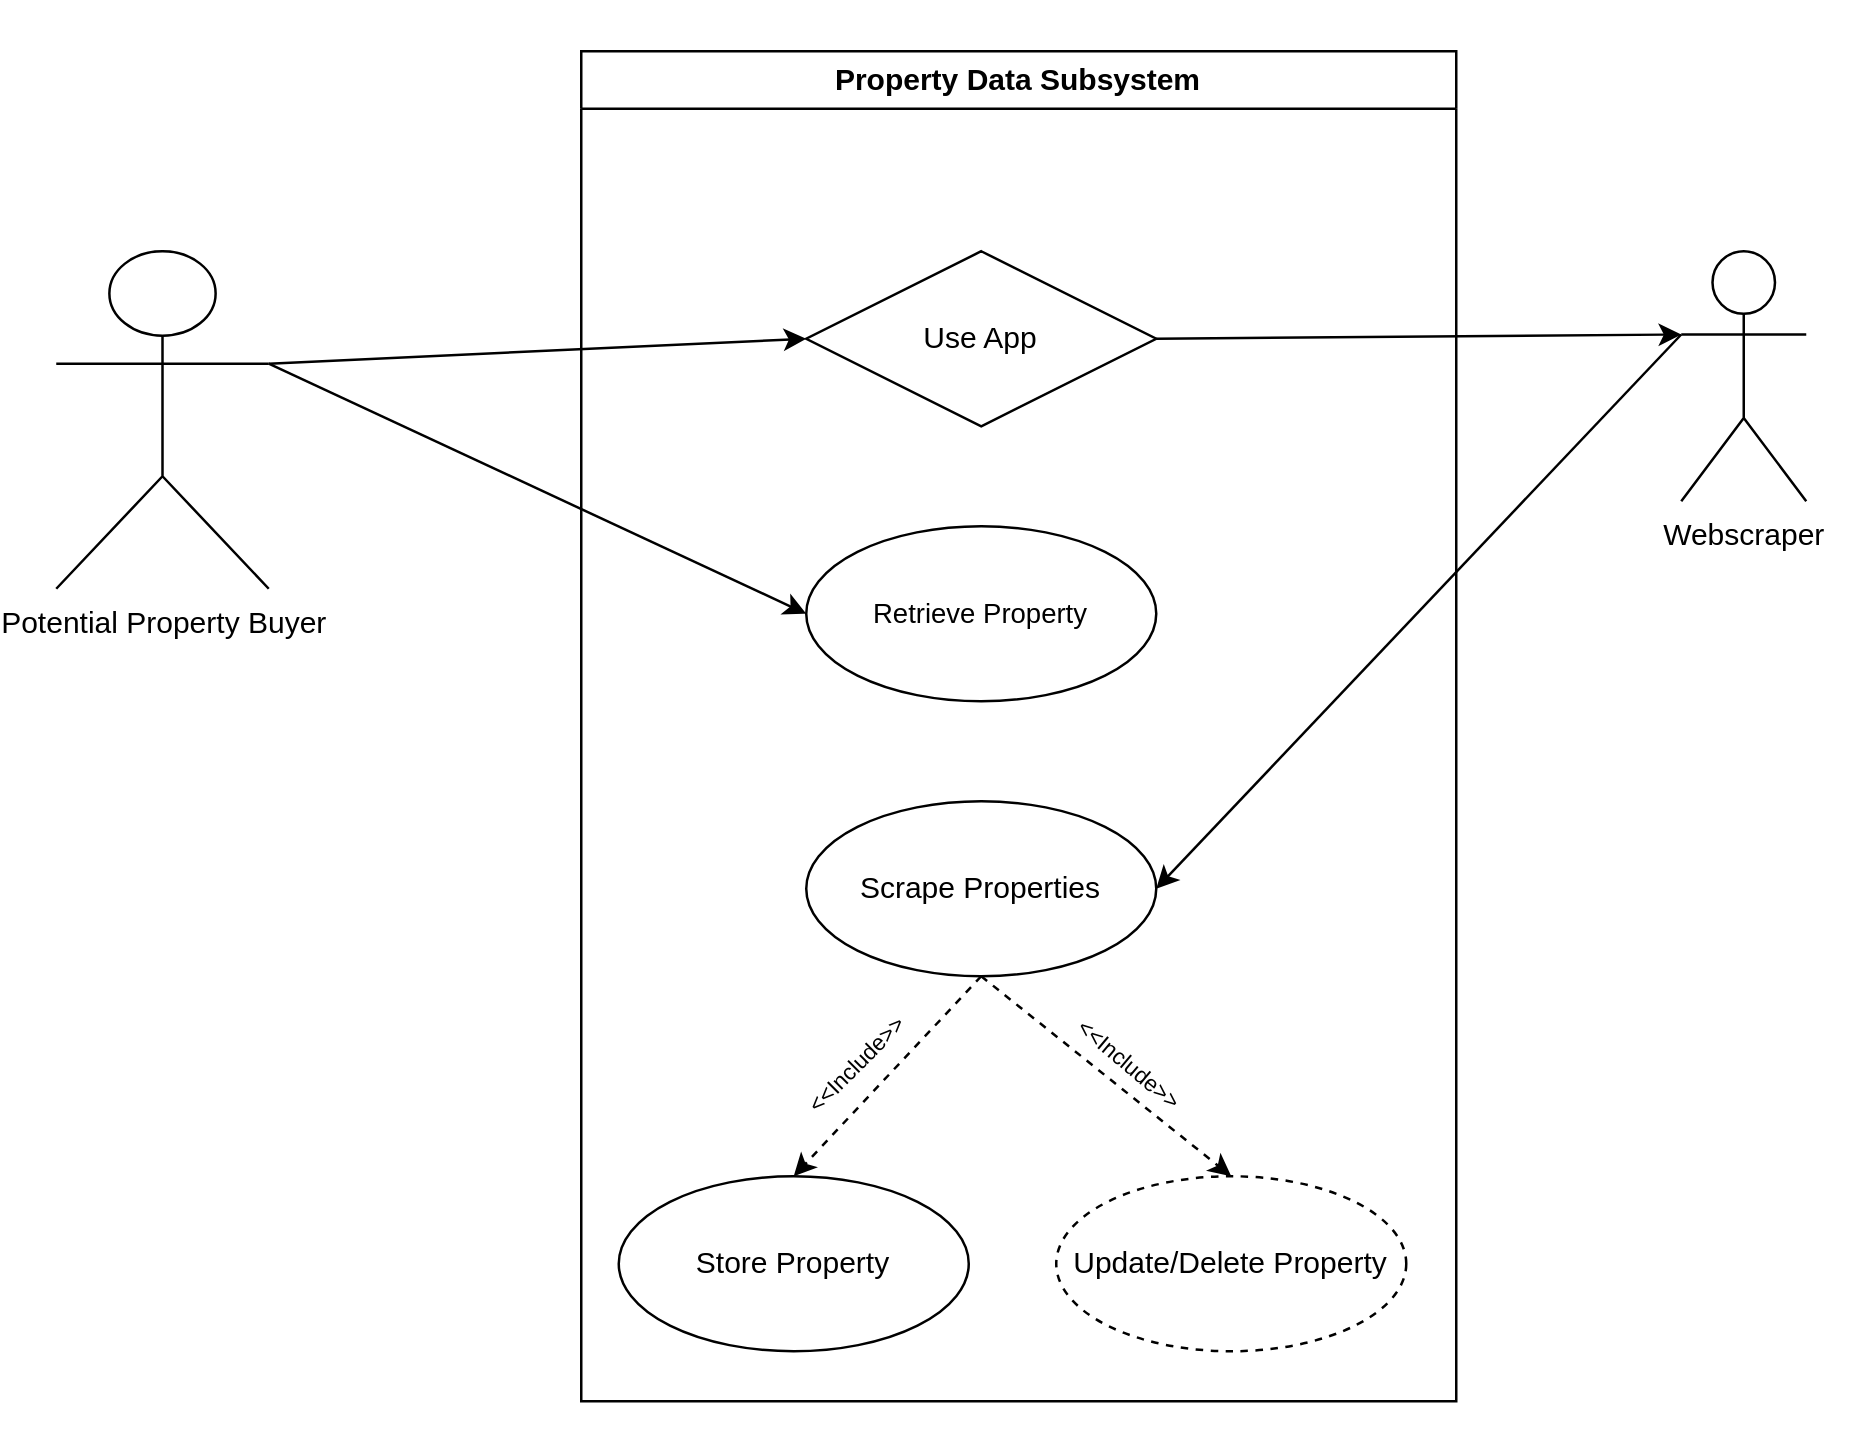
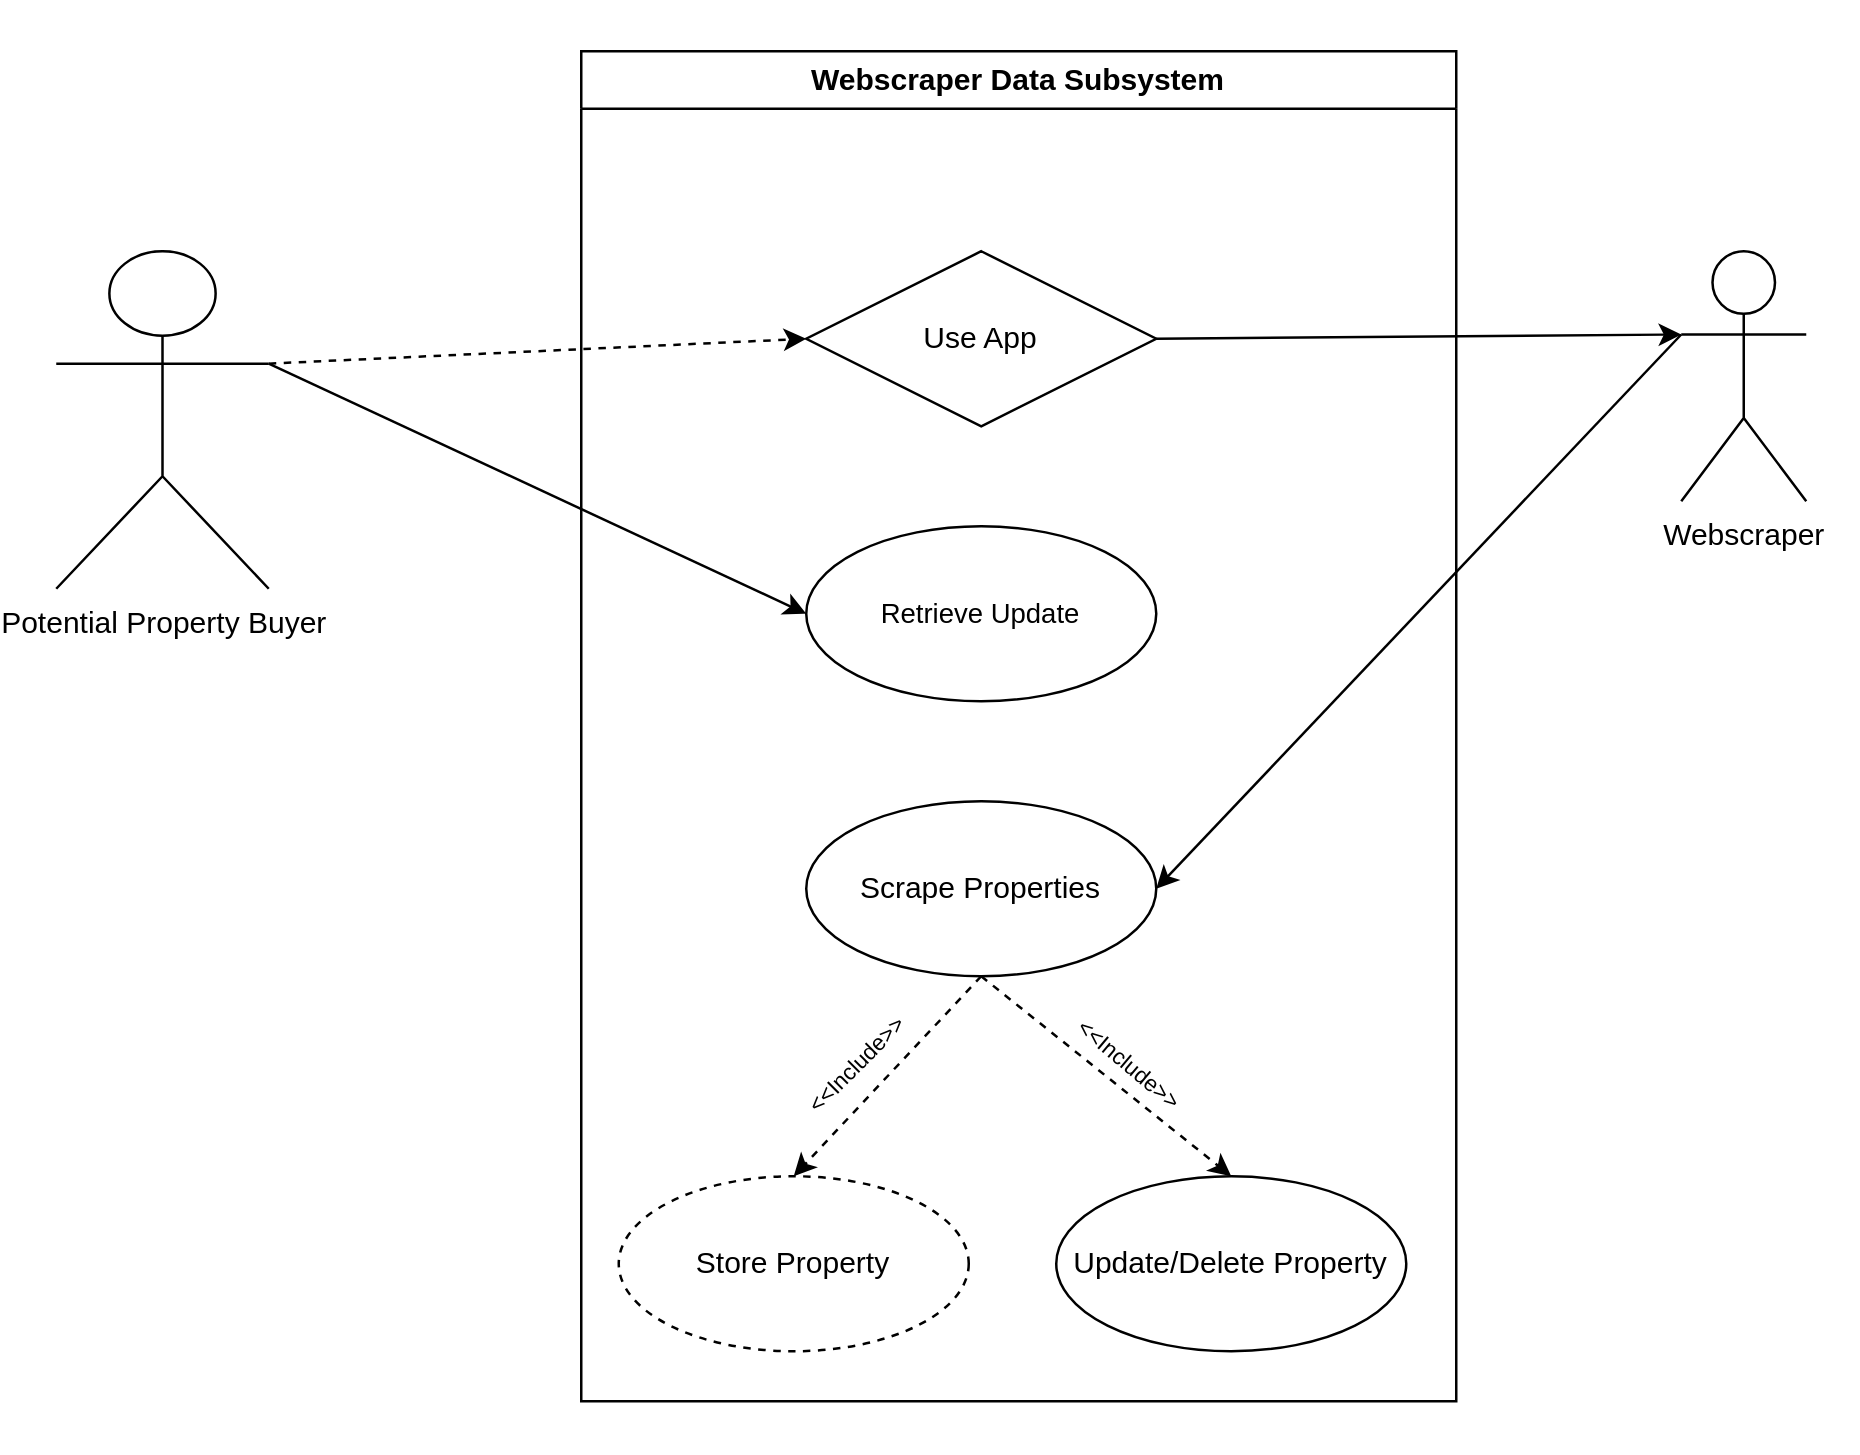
- <mxCell id="2" value="Property Data Subsystem" style="swimlane;whiteSpace=wrap;html=1;" vertex="1" parent="1"><mxGeometry x="230" y="20" width="350" height="540" as="geometry" /></mxCell>
+ <mxCell id="2" value="Webscraper Data Subsystem" style="swimlane;whiteSpace=wrap;html=1;" vertex="1" parent="1"><mxGeometry x="230" y="20" width="350" height="540" as="geometry" /></mxCell>
- <mxCell id="12" style="edgeStyle=none;html=1;exitX=1;exitY=0.333;exitDx=0;exitDy=0;exitPerimeter=0;entryX=0;entryY=0.5;entryDx=0;entryDy=0;" edge="1" parent="1" source="14" target="6"><mxGeometry relative="1" as="geometry" /></mxCell>
+ <mxCell id="12" style="edgeStyle=none;html=1;exitX=1;exitY=0.333;exitDx=0;exitDy=0;exitPerimeter=0;entryX=0;entryY=0.5;entryDx=0;entryDy=0;dashed=1;" edge="1" parent="1" source="14" target="6"><mxGeometry relative="1" as="geometry" /></mxCell>
- <mxCell id="9" value="&lt;font style=&quot;font-size: 11px;&quot;&gt;Retrieve Property&lt;/font&gt;" style="ellipse;whiteSpace=wrap;html=1;fontSize=9;" vertex="1" parent="2"><mxGeometry x="90" y="190" width="140" height="70" as="geometry" /></mxCell>
+ <mxCell id="9" value="&lt;font style=&quot;font-size: 11px;&quot;&gt;Retrieve Update&lt;/font&gt;" style="ellipse;whiteSpace=wrap;html=1;fontSize=9;" vertex="1" parent="2"><mxGeometry x="90" y="190" width="140" height="70" as="geometry" /></mxCell>
- <mxCell id="7" value="Store Property" style="ellipse;whiteSpace=wrap;html=1;" vertex="1" parent="2"><mxGeometry x="15" y="450" width="140" height="70" as="geometry" /></mxCell>
+ <mxCell id="7" value="Store Property" style="ellipse;whiteSpace=wrap;html=1;dashed=1;" vertex="1" parent="2"><mxGeometry x="15" y="450" width="140" height="70" as="geometry" /></mxCell>
- <mxCell id="10" value="Update/Delete Property" style="ellipse;whiteSpace=wrap;html=1;dashed=1;" vertex="1" parent="2"><mxGeometry x="190" y="450" width="140" height="70" as="geometry" /></mxCell>
+ <mxCell id="10" value="Update/Delete Property" style="ellipse;whiteSpace=wrap;html=1;" vertex="1" parent="2"><mxGeometry x="190" y="450" width="140" height="70" as="geometry" /></mxCell>
